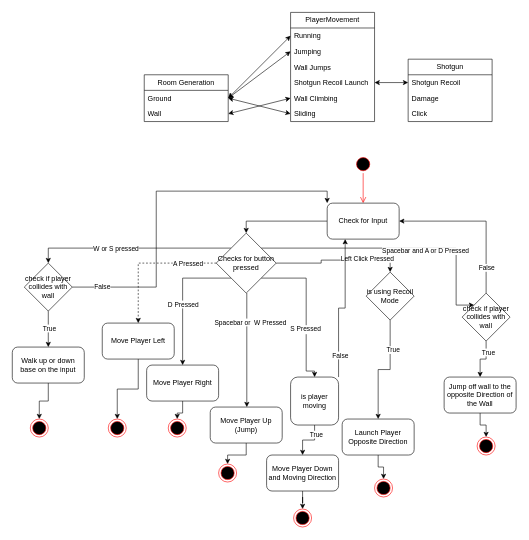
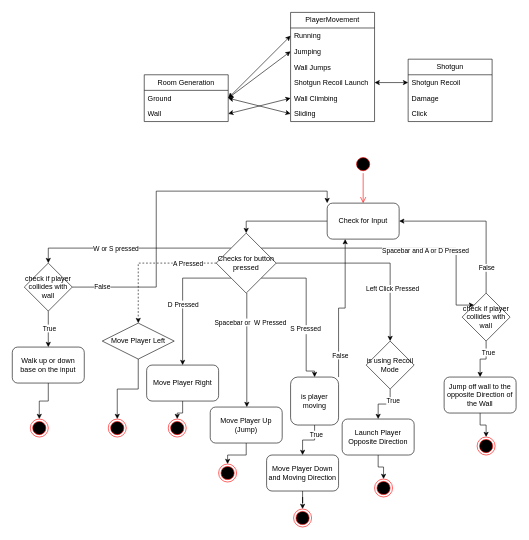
- <mxCell id="56" value="is using Recoil Mode" style="rhombus;whiteSpace=wrap;html=1;" vertex="1" parent="1"><mxGeometry x="610" y="453" width="80" height="80" as="geometry" /></mxCell>
+ <mxCell id="56" value="is using Recoil Mode" style="rhombus;whiteSpace=wrap;html=1;" vertex="1" parent="1"><mxGeometry x="610" y="568" width="80" height="80" as="geometry" /></mxCell>
- <mxCell id="42" value="Move Player Left" style="rounded=1;whiteSpace=wrap;html=1;" vertex="1" parent="1"><mxGeometry x="170" y="538" width="120" height="60" as="geometry" /></mxCell>
+ <mxCell id="42" value="Move Player Left" style="rhombus;whiteSpace=wrap;html=1;" vertex="1" parent="1"><mxGeometry x="170" y="538" width="120" height="60" as="geometry" /></mxCell>
